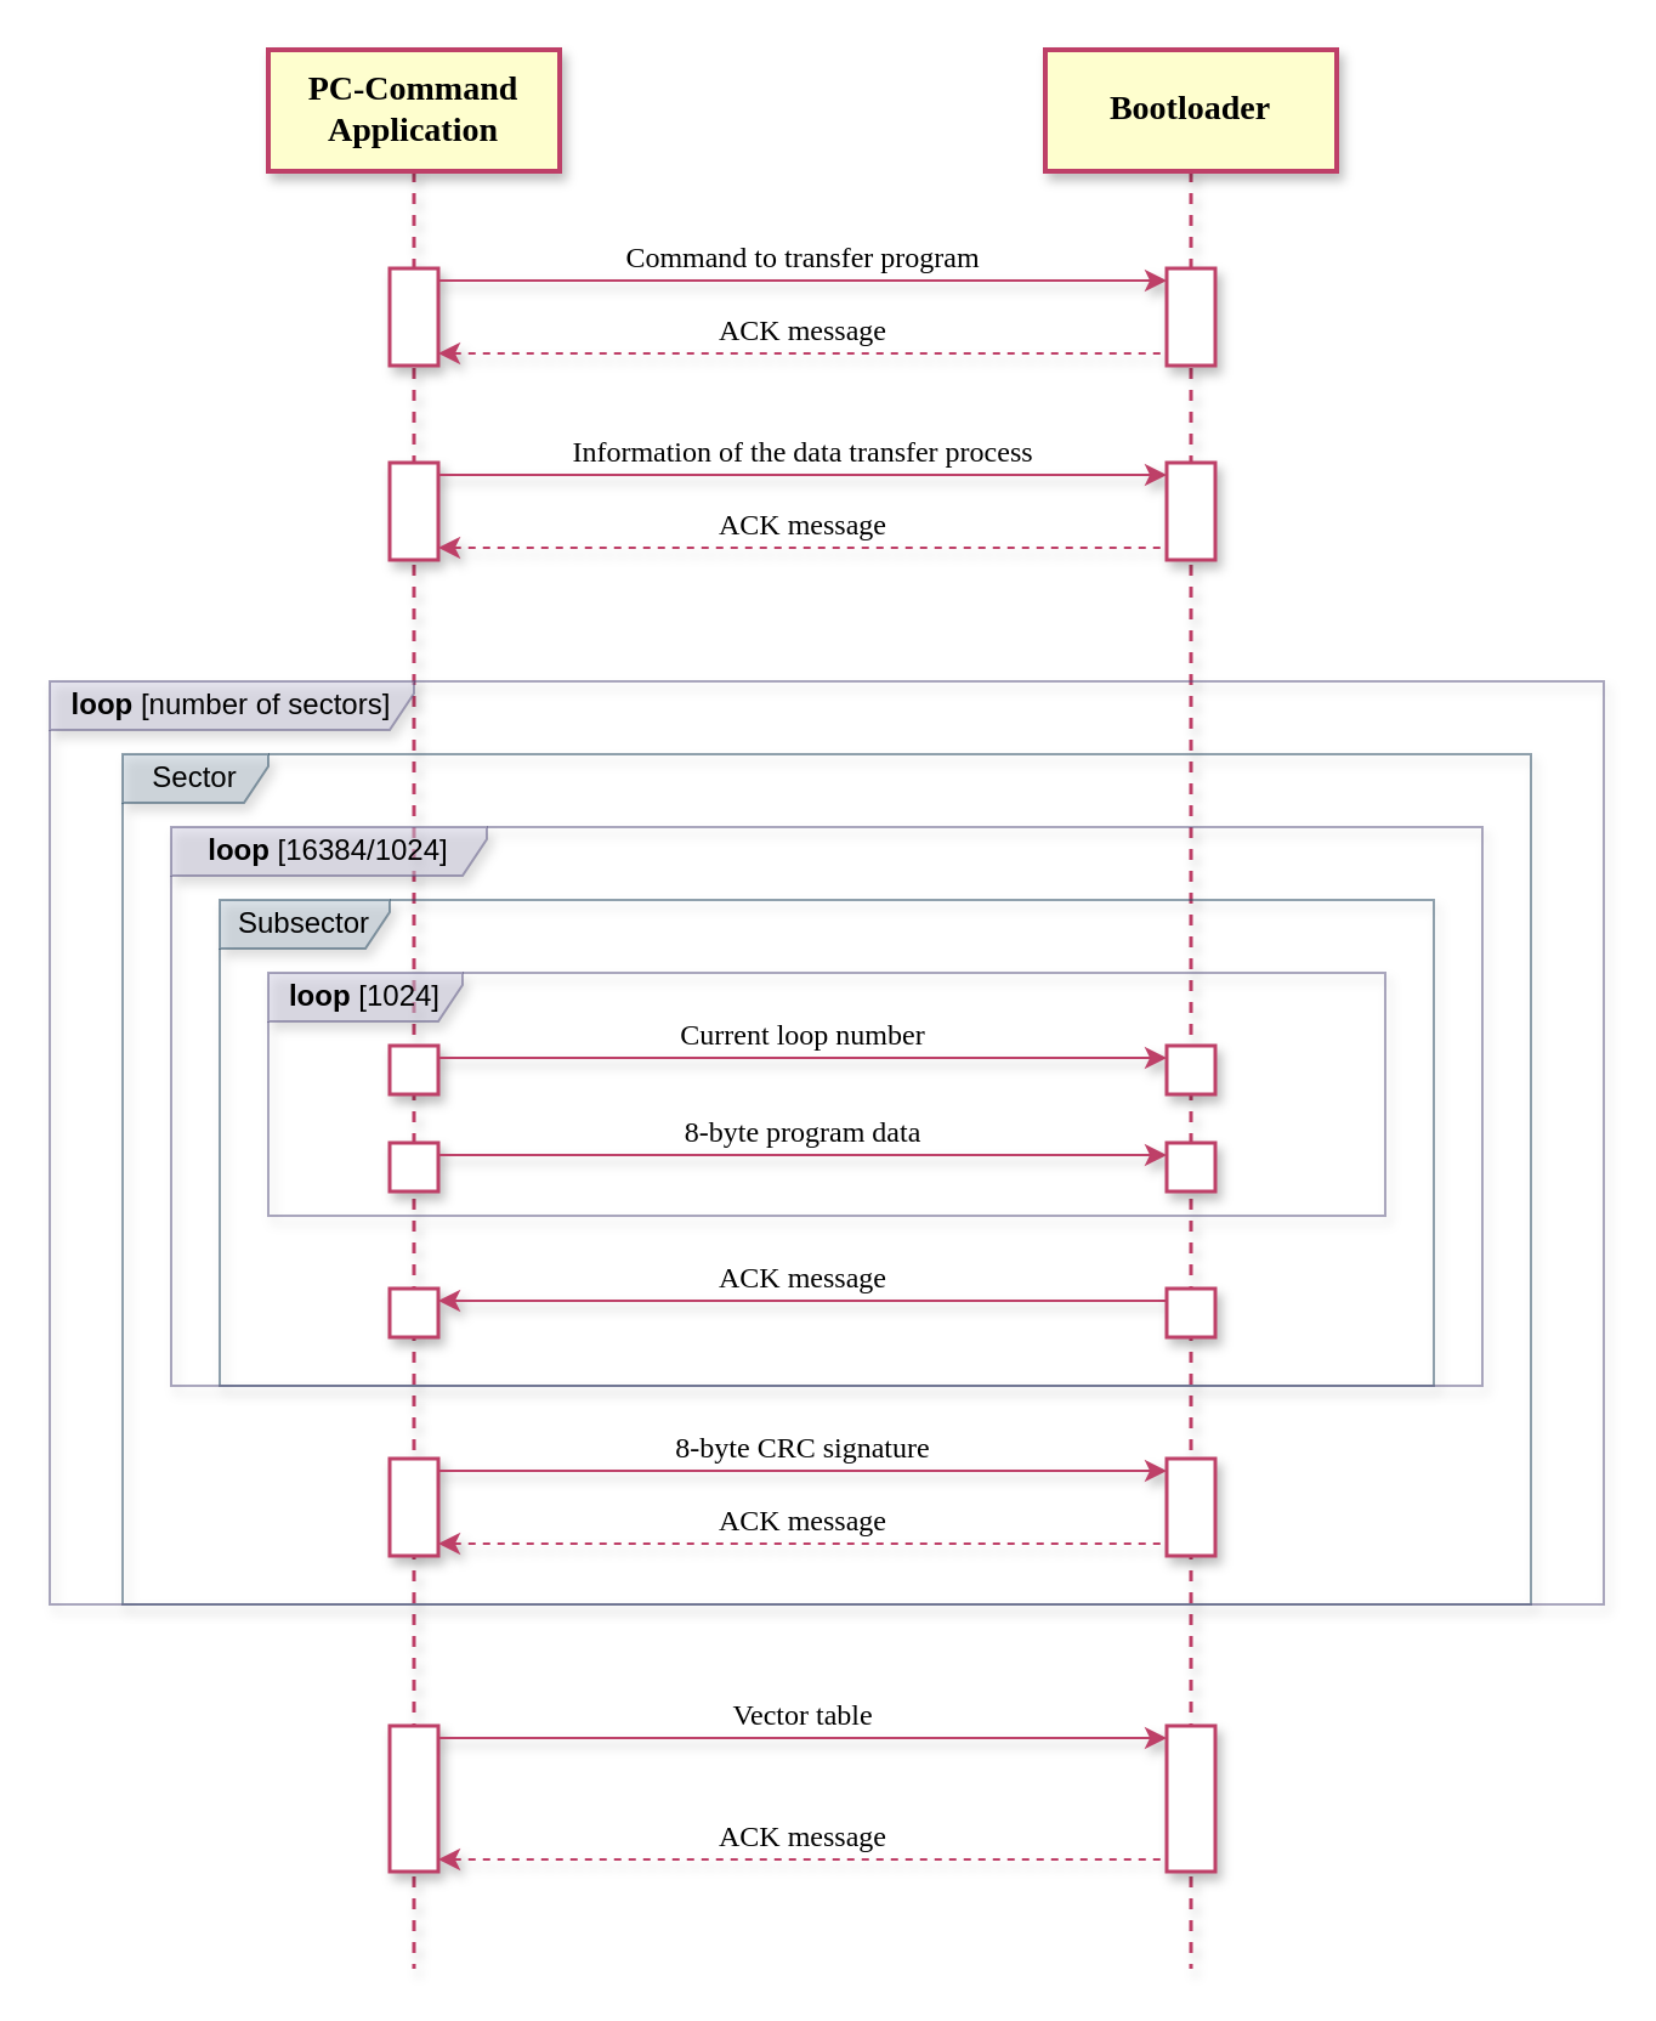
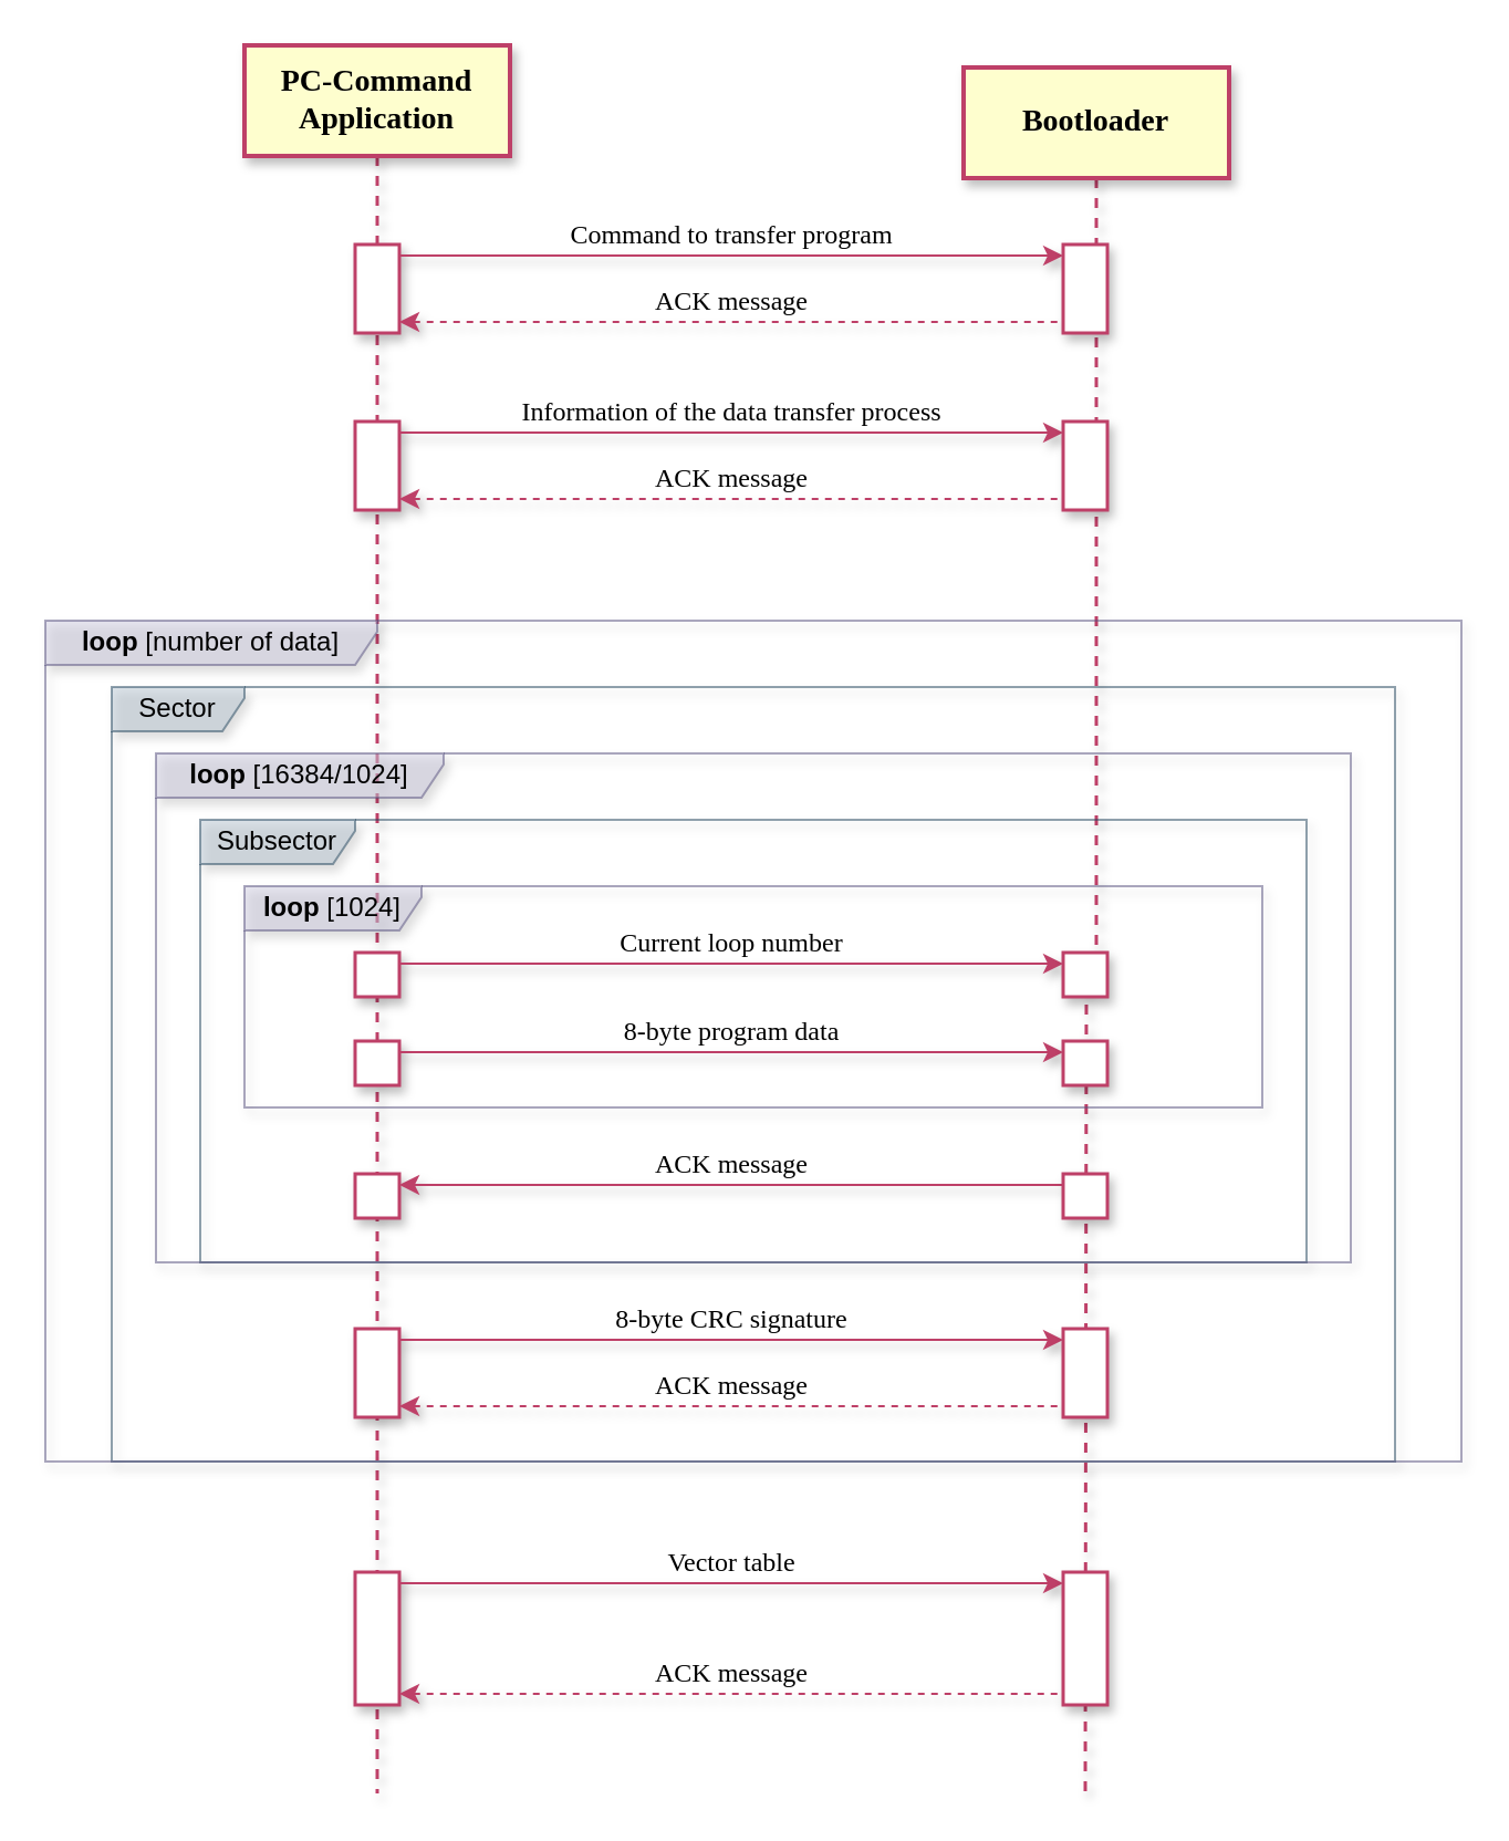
- <mxCell id="5" value="&lt;font style=&quot;font-size: 14px;&quot;&gt;&lt;b style=&quot;&quot;&gt;Bootloader&lt;/b&gt;&lt;/font&gt;" style="rounded=0;whiteSpace=wrap;html=1;fillColor=#fefece;strokeColor=#be4068;strokeWidth=2;shadow=1;fontFamily=Verdana;" parent="1" vertex="1"><mxGeometry x="430" y="20" width="120" height="50" as="geometry" /></mxCell>
+ <mxCell id="5" value="&lt;font style=&quot;font-size: 14px;&quot;&gt;&lt;b style=&quot;&quot;&gt;Bootloader&lt;/b&gt;&lt;/font&gt;" style="rounded=0;whiteSpace=wrap;html=1;fillColor=#fefece;strokeColor=#be4068;strokeWidth=2;shadow=1;fontFamily=Verdana;" parent="1" vertex="1"><mxGeometry x="435" y="30" width="120" height="50" as="geometry" /></mxCell>
- <mxCell id="37" value="&lt;b&gt;loop &lt;/b&gt;[number of sectors]" style="shape=umlFrame;whiteSpace=wrap;html=1;pointerEvents=0;opacity=50;width=150;height=20;fillColor=#d0cee2;strokeColor=#56517e;shadow=1;" parent="1" vertex="1"><mxGeometry x="20" y="280" width="640" height="380" as="geometry" /></mxCell>
+ <mxCell id="37" value="&lt;b&gt;loop &lt;/b&gt;[number of data]" style="shape=umlFrame;whiteSpace=wrap;html=1;pointerEvents=0;opacity=50;width=150;height=20;fillColor=#d0cee2;strokeColor=#56517e;shadow=1;" parent="1" vertex="1"><mxGeometry x="20" y="280" width="640" height="380" as="geometry" /></mxCell>
